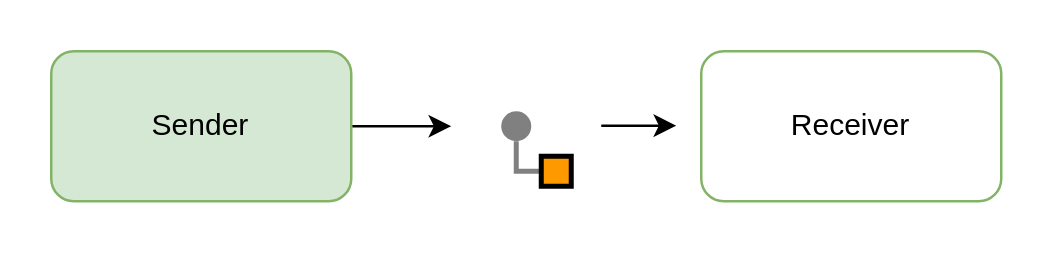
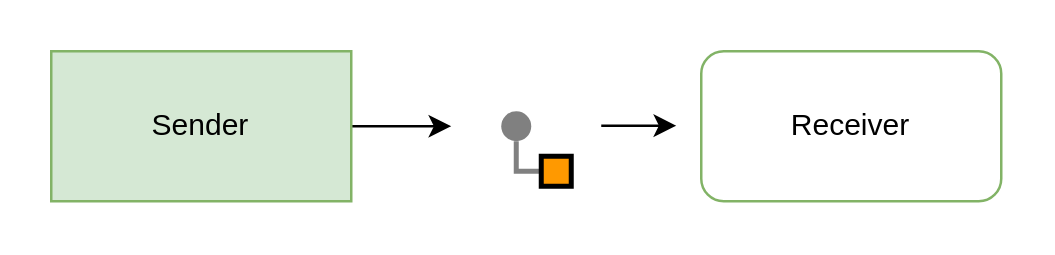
- <mxCell id="6" value="Sender" style="rounded=1;whiteSpace=wrap;html=1;fillColor=#d5e8d4;strokeColor=#82b366;" vertex="1" parent="1"><mxGeometry x="20" y="20" width="120" height="60" as="geometry" /></mxCell>
+ <mxCell id="6" value="Sender" style="whiteSpace=wrap;html=1;fillColor=#d5e8d4;strokeColor=#82b366;rounded=0;" vertex="1" parent="1"><mxGeometry x="20" y="20" width="120" height="60" as="geometry" /></mxCell>
